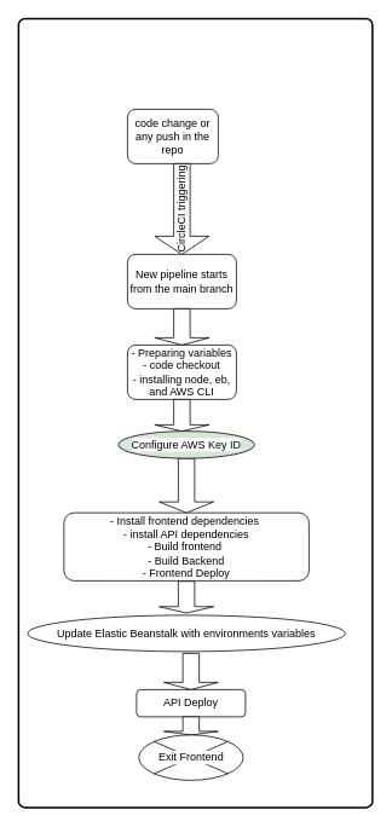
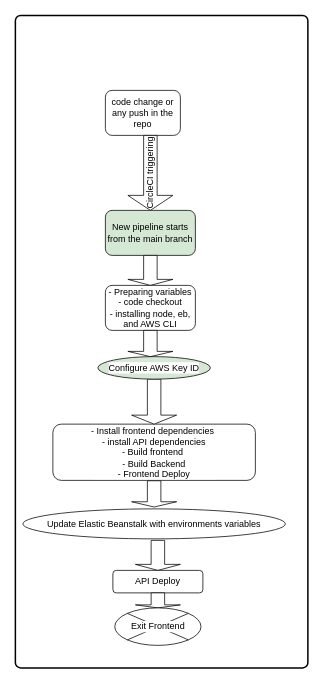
- <mxCell id="5" value="New pipeline starts from the main branch" style="rounded=1;whiteSpace=wrap;html=1;" vertex="1" parent="1"><mxGeometry x="140" y="280" width="120" height="60" as="geometry" /></mxCell>
+ <mxCell id="5" value="New pipeline starts from the main branch" style="rounded=1;whiteSpace=wrap;html=1;fillColor=#d5e8d4;" vertex="1" parent="1"><mxGeometry x="140" y="280" width="120" height="60" as="geometry" /></mxCell>
